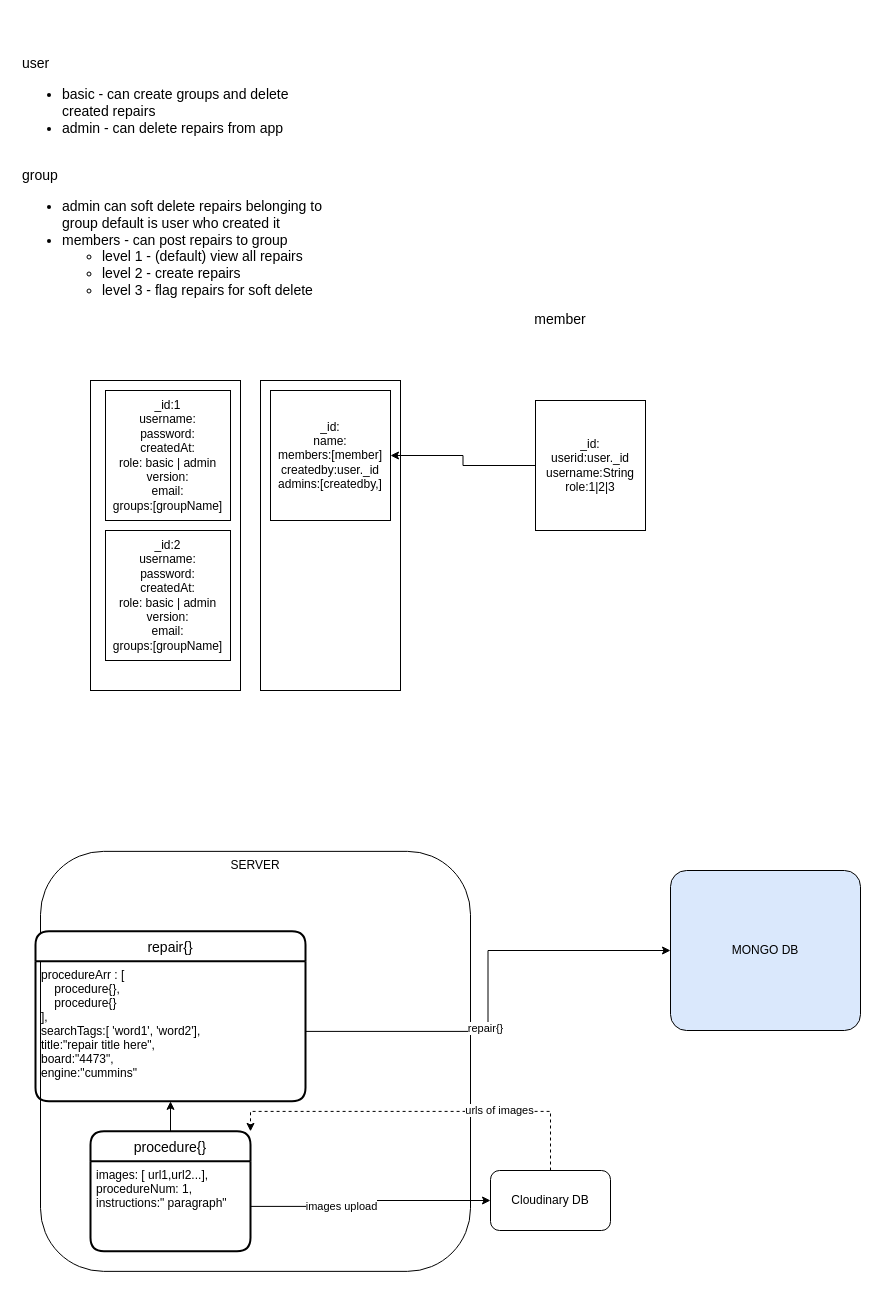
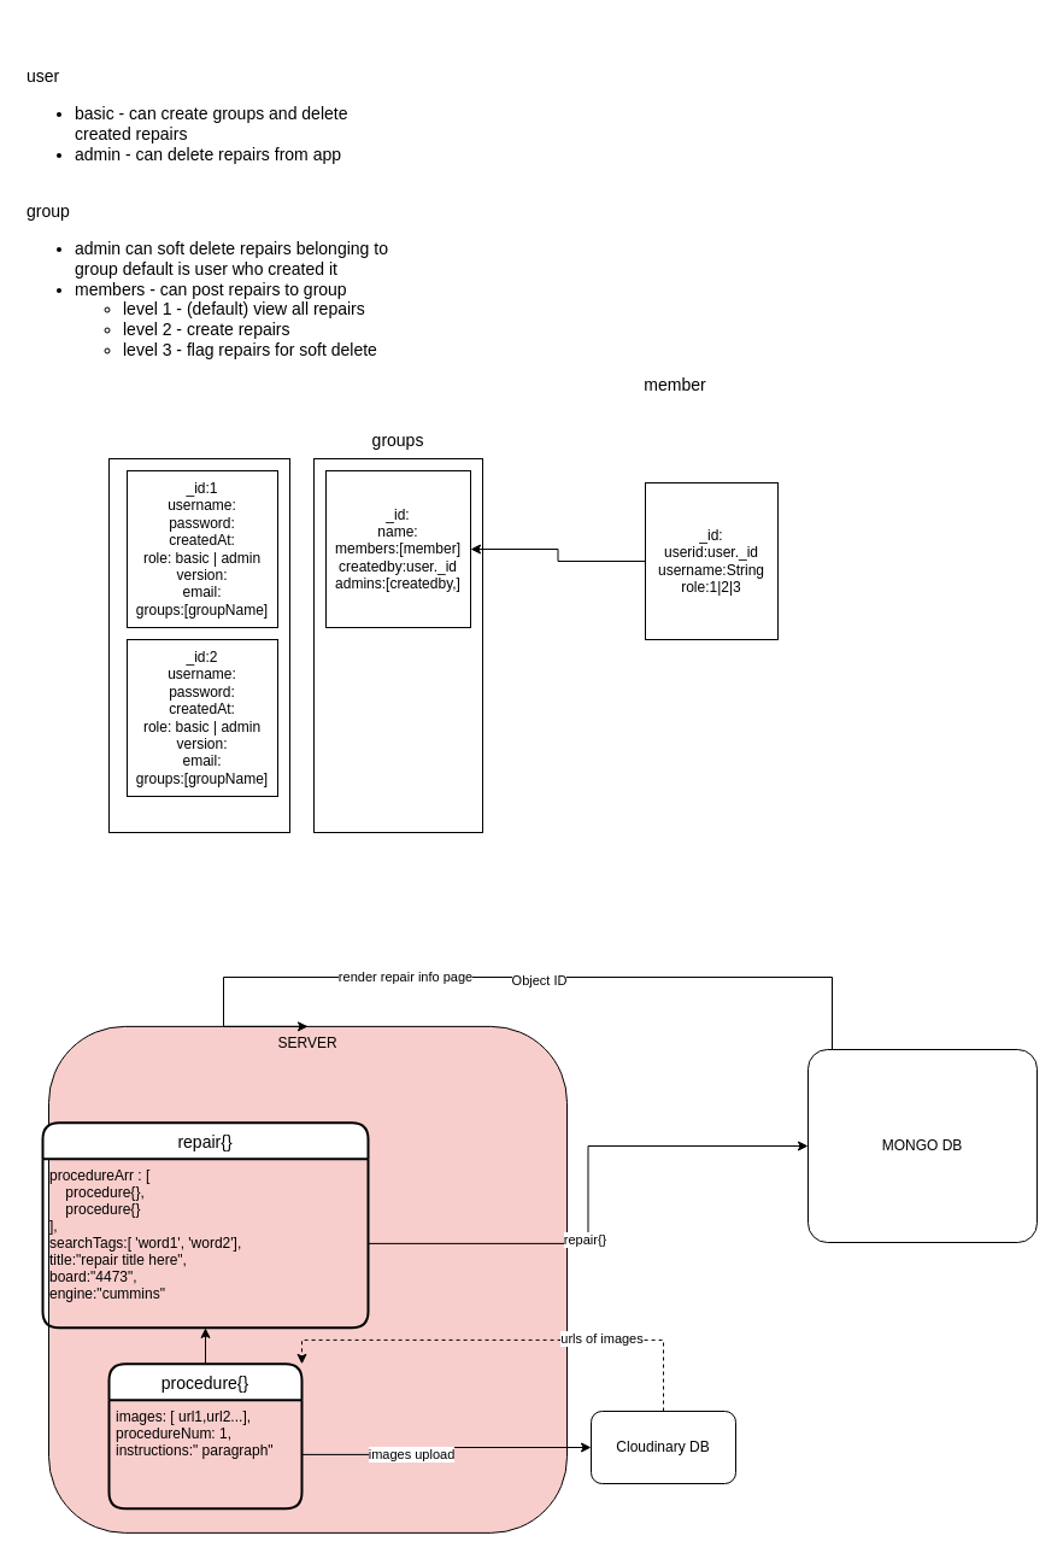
+ <mxCell id="23" value="groups" style="text;html=1;strokeColor=none;fillColor=none;align=center;verticalAlign=middle;whiteSpace=wrap;rounded=0;fontSize=14;" parent="1" vertex="1"><mxGeometry x="300" y="350" width="60" height="30" as="geometry" /></mxCell>
+ <mxCell id="9" style="edgeStyle=orthogonalEdgeStyle;rounded=0;orthogonalLoop=1;jettySize=auto;html=1;entryX=0.5;entryY=0;entryDx=0;entryDy=0;" parent="1" source="12" target="3" edge="1"><mxGeometry relative="1" as="geometry"><mxPoint x="725" y="830" as="targetPoint" /><Array as="points"><mxPoint x="690" y="810" /><mxPoint x="185" y="810" /></Array></mxGeometry></mxCell>
+ <mxCell id="10" value="Object ID" style="edgeLabel;html=1;align=center;verticalAlign=middle;resizable=0;points=[];" parent="9" vertex="1" connectable="0"><mxGeometry x="-0.1" y="2" relative="1" as="geometry"><mxPoint as="offset" /></mxGeometry></mxCell>
+ <mxCell id="11" value="render repair info page" style="edgeLabel;html=1;align=center;verticalAlign=middle;resizable=0;points=[];" parent="9" vertex="1" connectable="0"><mxGeometry x="0.228" y="-1" relative="1" as="geometry"><mxPoint as="offset" /></mxGeometry></mxCell>
- <mxCell id="12" value="MONGO DB" style="rounded=1;arcSize=10;whiteSpace=wrap;html=1;align=center;fillColor=#dae8fc;" parent="1" vertex="1"><mxGeometry x="670" y="870" width="190" height="160" as="geometry" /></mxCell>
+ <mxCell id="12" value="MONGO DB" style="rounded=1;arcSize=10;whiteSpace=wrap;html=1;align=center;" parent="1" vertex="1"><mxGeometry x="670" y="870" width="190" height="160" as="geometry" /></mxCell>
- <mxCell id="3" value="SERVER" style="rounded=1;whiteSpace=wrap;html=1;verticalAlign=top;" parent="1" vertex="1"><mxGeometry x="40" y="850.86" width="430" height="420" as="geometry" /></mxCell>
+ <mxCell id="3" value="SERVER" style="rounded=1;whiteSpace=wrap;html=1;verticalAlign=top;fillColor=#f8cecc;" parent="1" vertex="1"><mxGeometry x="40" y="850.86" width="430" height="420" as="geometry" /></mxCell>
